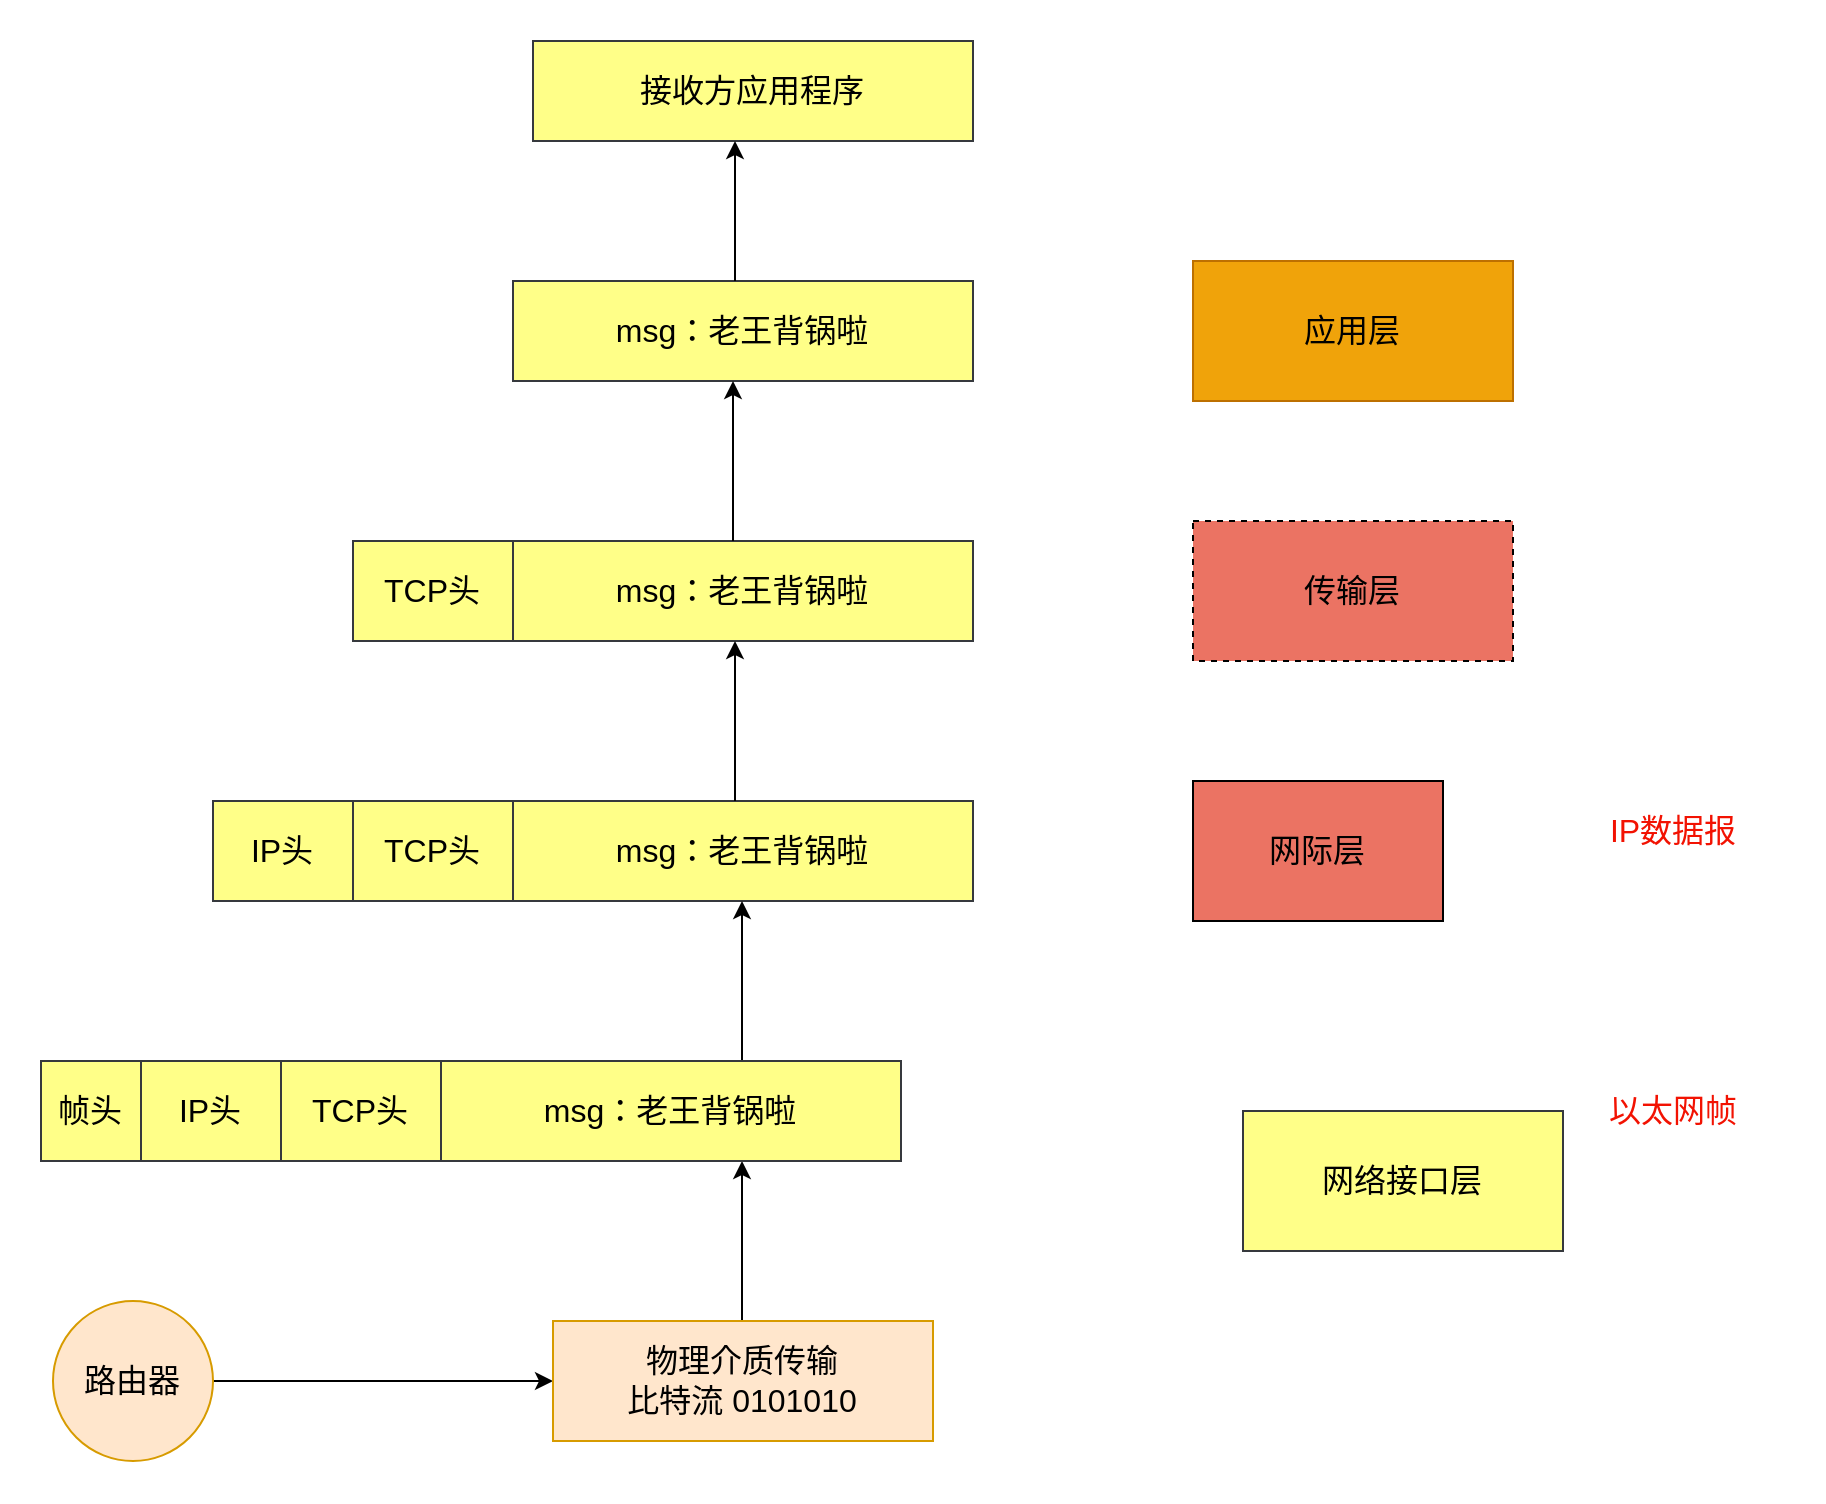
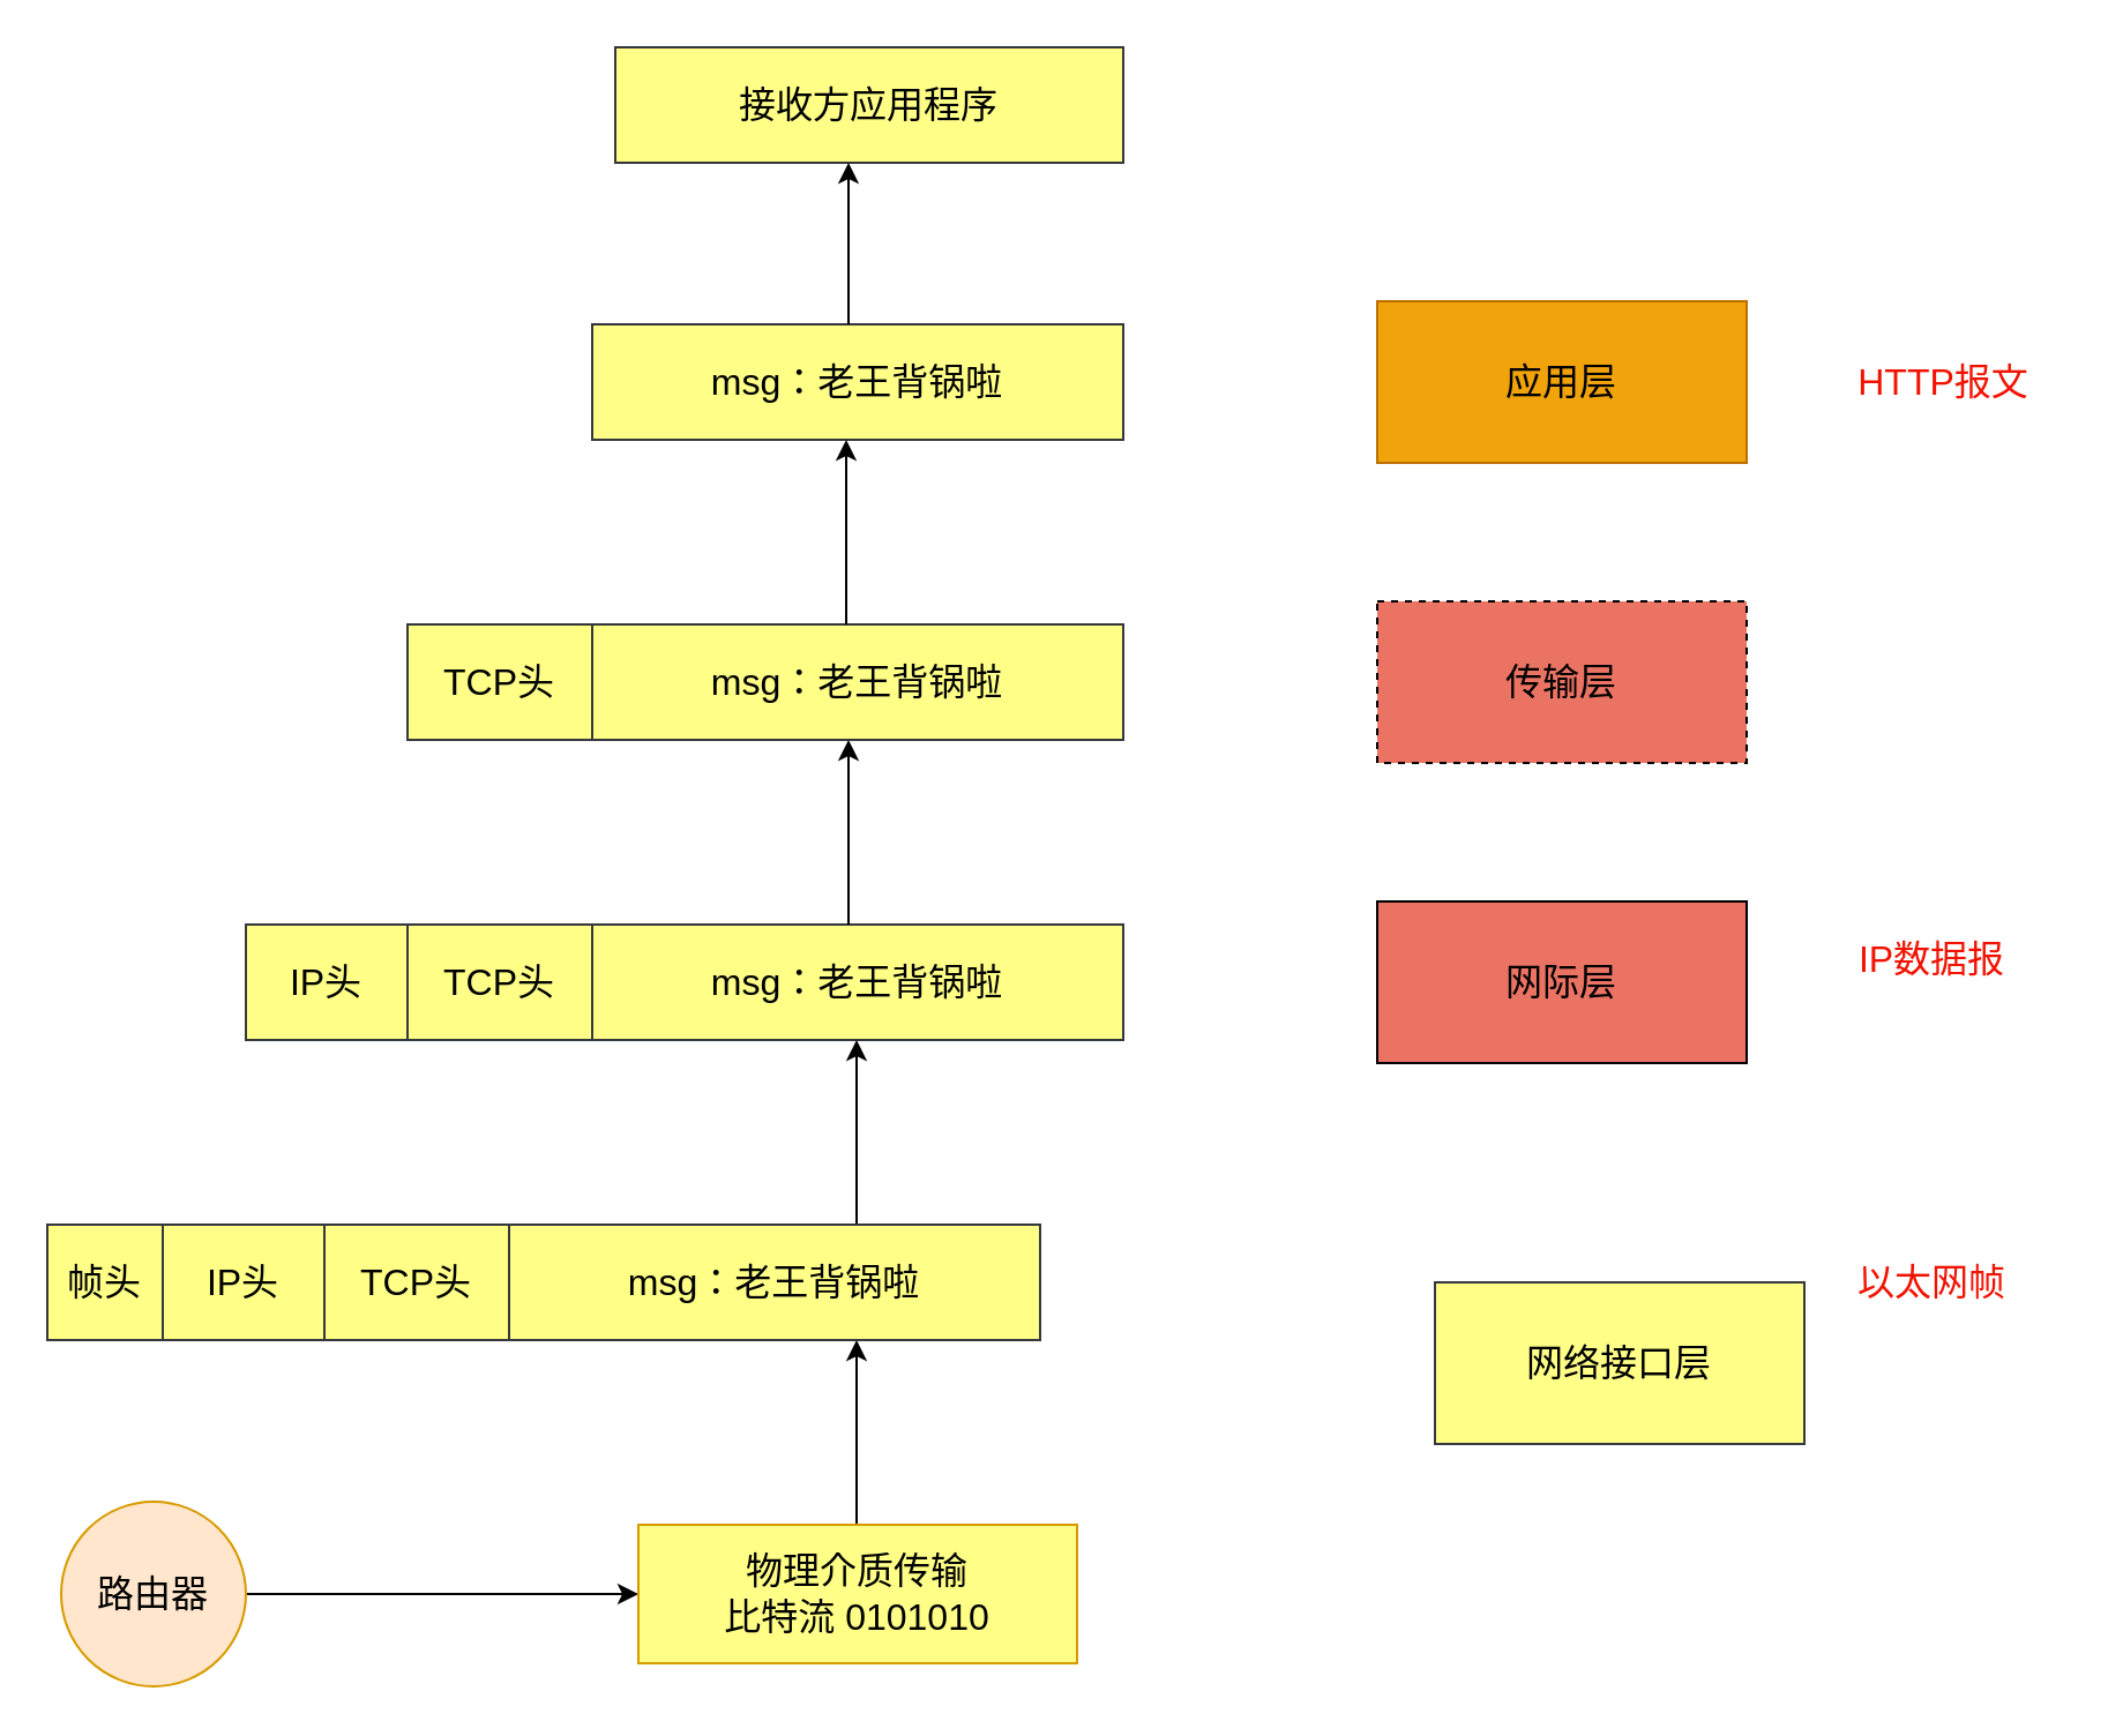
+ <mxCell id="25" value="&lt;font class=&quot;notranslate fyzs-translate-target fyzs-translate-target-wrapper&quot; style=&quot;vertical-align: inherit;&quot;&gt;&lt;font class=&quot;notranslate fyzs-translate-target fyzs-translate-target-box&quot; style=&quot;vertical-align: inherit;&quot;&gt;&lt;font class=&quot;notranslate fyzs-translate-target fyzs-translate-target-text&quot; title=&quot;Text&quot; style=&quot;vertical-align: inherit;&quot;&gt;HTTP报文&lt;/font&gt;&lt;/font&gt;&lt;/font&gt;" style="text;html=1;align=center;verticalAlign=middle;resizable=0;points=[];autosize=1;strokeColor=none;fillColor=none;fontSize=16;fontColor=light-dark(#f21202, #ededed);" vertex="1" parent="1"><mxGeometry x="791" y="150" width="100" height="30" as="geometry" /></mxCell>
- <mxCell id="23" value="&lt;font style=&quot;vertical-align: inherit;&quot; class=&quot;notranslate fyzs-translate-target fyzs-translate-target-wrapper&quot;&gt;&lt;font style=&quot;vertical-align: inherit;&quot; class=&quot;notranslate fyzs-translate-target fyzs-translate-target-box&quot;&gt;&lt;font style=&quot;vertical-align: inherit;&quot; title=&quot;y&quot; class=&quot;notranslate fyzs-translate-target fyzs-translate-target-text&quot;&gt;网际层&lt;/font&gt;&lt;/font&gt;&lt;/font&gt;" style="rounded=0;whiteSpace=wrap;html=1;fillColor=light-dark(#eb7363, #ededed);fontSize=16;" vertex="1" parent="1"><mxGeometry x="596" y="390" width="125" height="70" as="geometry" /></mxCell>
+ <mxCell id="23" value="&lt;font style=&quot;vertical-align: inherit;&quot; class=&quot;notranslate fyzs-translate-target fyzs-translate-target-wrapper&quot;&gt;&lt;font style=&quot;vertical-align: inherit;&quot; class=&quot;notranslate fyzs-translate-target fyzs-translate-target-box&quot;&gt;&lt;font style=&quot;vertical-align: inherit;&quot; title=&quot;y&quot; class=&quot;notranslate fyzs-translate-target fyzs-translate-target-text&quot;&gt;网际层&lt;/font&gt;&lt;/font&gt;&lt;/font&gt;" style="rounded=0;whiteSpace=wrap;html=1;fillColor=light-dark(#eb7363, #ededed);fontSize=16;" vertex="1" parent="1"><mxGeometry x="596" y="390" width="160" height="70" as="geometry" /></mxCell>
- <mxCell id="19" value="&lt;font style=&quot;vertical-align: inherit;&quot; class=&quot;notranslate fyzs-translate-target fyzs-translate-target-wrapper&quot;&gt;&lt;font style=&quot;vertical-align: inherit;&quot; class=&quot;notranslate fyzs-translate-target fyzs-translate-target-box&quot;&gt;&lt;font style=&quot;vertical-align: inherit;&quot; title=&quot;w&quot; class=&quot;notranslate fyzs-translate-target fyzs-translate-target-text&quot;&gt;物理介质传输&lt;/font&gt;&lt;/font&gt;&lt;/font&gt;&lt;div&gt;&lt;font style=&quot;vertical-align: inherit;&quot; class=&quot;notranslate fyzs-translate-target fyzs-translate-target-wrapper&quot;&gt;&lt;font style=&quot;vertical-align: inherit;&quot; class=&quot;notranslate fyzs-translate-target fyzs-translate-target-box&quot;&gt;&lt;font style=&quot;vertical-align: inherit;&quot; title=&quot;w&quot; class=&quot;notranslate fyzs-translate-target fyzs-translate-target-text&quot;&gt;比特流 0101010&lt;/font&gt;&lt;/font&gt;&lt;/font&gt;&lt;/div&gt;" style="rounded=0;whiteSpace=wrap;html=1;fillColor=#ffe6cc;strokeColor=#d79b00;fontSize=16;" vertex="1" parent="1"><mxGeometry x="276" y="660" width="190" height="60" as="geometry" /></mxCell>
+ <mxCell id="19" value="&lt;font style=&quot;vertical-align: inherit;&quot; class=&quot;notranslate fyzs-translate-target fyzs-translate-target-wrapper&quot;&gt;&lt;font style=&quot;vertical-align: inherit;&quot; class=&quot;notranslate fyzs-translate-target fyzs-translate-target-box&quot;&gt;&lt;font style=&quot;vertical-align: inherit;&quot; title=&quot;w&quot; class=&quot;notranslate fyzs-translate-target fyzs-translate-target-text&quot;&gt;物理介质传输&lt;/font&gt;&lt;/font&gt;&lt;/font&gt;&lt;div&gt;&lt;font style=&quot;vertical-align: inherit;&quot; class=&quot;notranslate fyzs-translate-target fyzs-translate-target-wrapper&quot;&gt;&lt;font style=&quot;vertical-align: inherit;&quot; class=&quot;notranslate fyzs-translate-target fyzs-translate-target-box&quot;&gt;&lt;font style=&quot;vertical-align: inherit;&quot; title=&quot;w&quot; class=&quot;notranslate fyzs-translate-target fyzs-translate-target-text&quot;&gt;比特流 0101010&lt;/font&gt;&lt;/font&gt;&lt;/font&gt;&lt;/div&gt;" style="rounded=0;whiteSpace=wrap;html=1;fillColor=#ffff88;strokeColor=#d79b00;fontSize=16;" vertex="1" parent="1"><mxGeometry x="276" y="660" width="190" height="60" as="geometry" /></mxCell>
